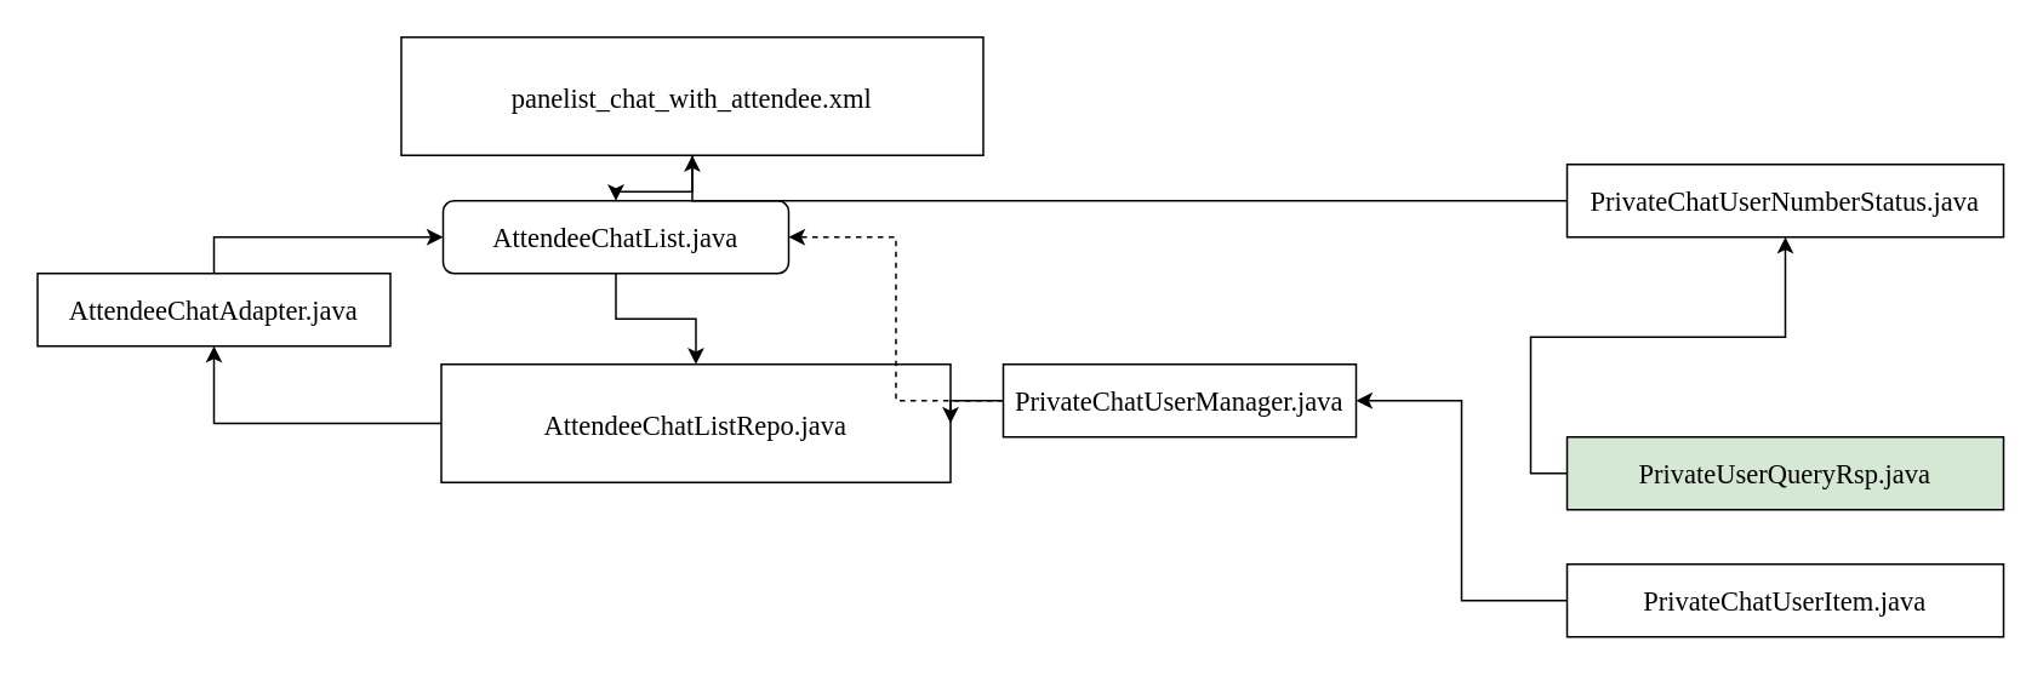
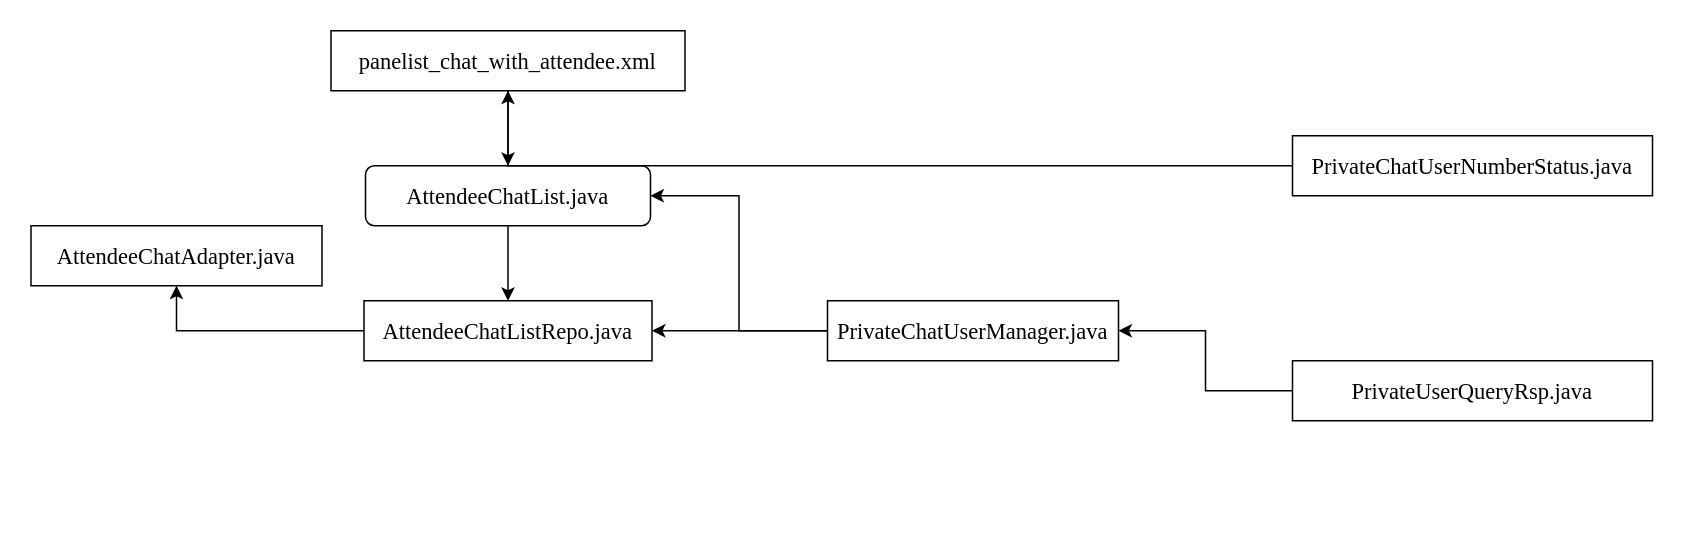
- <mxCell id="5" value="panelist_chat_with_attendee.xml" style="rounded=0;whiteSpace=wrap;html=1;fontFamily=Times New Roman;fontSize=15;" vertex="1" parent="1"><mxGeometry x="220" y="20" width="320" height="65" as="geometry" /></mxCell>
+ <mxCell id="5" value="panelist_chat_with_attendee.xml" style="rounded=0;whiteSpace=wrap;html=1;fontFamily=Times New Roman;fontSize=15;" vertex="1" parent="1"><mxGeometry x="220" y="20" width="236" height="40" as="geometry" /></mxCell>
- <mxCell id="6" style="edgeStyle=orthogonalEdgeStyle;rounded=0;orthogonalLoop=1;jettySize=auto;html=1;exitX=0.5;exitY=0;exitDx=0;exitDy=0;entryX=0;entryY=0.5;entryDx=0;entryDy=0;" edge="1" parent="1" source="7" target="3"><mxGeometry relative="1" as="geometry" /></mxCell>
- <mxCell id="15" style="edgeStyle=orthogonalEdgeStyle;rounded=0;orthogonalLoop=1;jettySize=auto;html=1;exitX=0;exitY=0.5;exitDx=0;exitDy=0;entryX=1;entryY=0.5;entryDx=0;entryDy=0;fontFamily=Times New Roman;fontSize=15;dashed=1;" edge="1" parent="1" source="16" target="3"><mxGeometry relative="1" as="geometry" /></mxCell>
+ <mxCell id="15" style="edgeStyle=orthogonalEdgeStyle;rounded=0;orthogonalLoop=1;jettySize=auto;html=1;exitX=0;exitY=0.5;exitDx=0;exitDy=0;entryX=1;entryY=0.5;entryDx=0;entryDy=0;fontFamily=Times New Roman;fontSize=15;" edge="1" parent="1" source="16" target="3"><mxGeometry relative="1" as="geometry" /></mxCell>
- <mxCell id="10" style="edgeStyle=orthogonalEdgeStyle;rounded=0;orthogonalLoop=1;jettySize=auto;html=1;exitX=0;exitY=0.5;exitDx=0;exitDy=0;fontFamily=Times New Roman;fontSize=15;" edge="1" parent="1" source="11" target="13"><mxGeometry relative="1" as="geometry" /></mxCell>
+ <mxCell id="10" style="edgeStyle=orthogonalEdgeStyle;rounded=0;orthogonalLoop=1;jettySize=auto;html=1;exitX=0;exitY=0.5;exitDx=0;exitDy=0;entryX=1;entryY=0.5;entryDx=0;entryDy=0;fontFamily=Times New Roman;fontSize=15;" edge="1" parent="1" source="11" target="16"><mxGeometry relative="1" as="geometry" /></mxCell>
- <mxCell id="9" value="AttendeeChatListRepo.java" style="rounded=0;whiteSpace=wrap;html=1;fontFamily=Times New Roman;fontSize=15;" vertex="1" parent="1"><mxGeometry x="242" y="200" width="280" height="65" as="geometry" /></mxCell>
+ <mxCell id="9" value="AttendeeChatListRepo.java" style="rounded=0;whiteSpace=wrap;html=1;fontFamily=Times New Roman;fontSize=15;" vertex="1" parent="1"><mxGeometry x="242" y="200" width="192" height="40" as="geometry" /></mxCell>
- <mxCell id="11" value="PrivateUserQueryRsp.java" style="rounded=0;whiteSpace=wrap;html=1;fontFamily=Times New Roman;fontSize=15;fillColor=#d5e8d4;" vertex="1" parent="1"><mxGeometry x="861" y="240" width="240" height="40" as="geometry" /></mxCell>
+ <mxCell id="11" value="PrivateUserQueryRsp.java" style="rounded=0;whiteSpace=wrap;html=1;fontFamily=Times New Roman;fontSize=15;" vertex="1" parent="1"><mxGeometry x="861" y="240" width="240" height="40" as="geometry" /></mxCell>
- <mxCell id="17" style="edgeStyle=orthogonalEdgeStyle;rounded=0;orthogonalLoop=1;jettySize=auto;html=1;exitX=0;exitY=0.5;exitDx=0;exitDy=0;entryX=1;entryY=0.5;entryDx=0;entryDy=0;fontFamily=Times New Roman;fontSize=15;" edge="1" parent="1" source="18" target="16"><mxGeometry relative="1" as="geometry" /></mxCell>
- <mxCell id="18" value="PrivateChatUserItem.java" style="rounded=0;whiteSpace=wrap;html=1;fontFamily=Times New Roman;fontSize=15;" vertex="1" parent="1"><mxGeometry x="861" y="310" width="240" height="40" as="geometry" /></mxCell>
